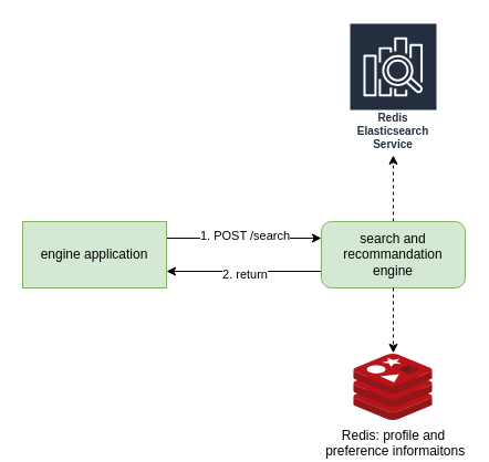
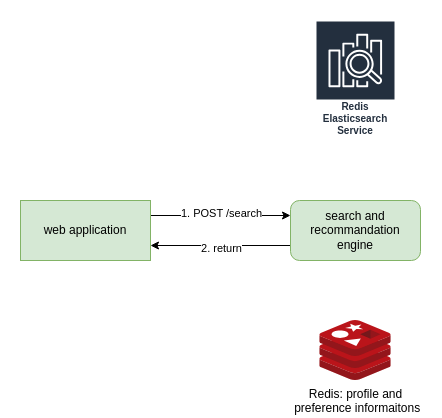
- <mxCell id="5" style="edgeStyle=orthogonalEdgeStyle;rounded=0;orthogonalLoop=1;jettySize=auto;html=1;dashed=1;" parent="1" source="8" target="9" edge="1"><mxGeometry relative="1" as="geometry" /></mxCell>
- <mxCell id="4" value="engine application" style="rounded=0;whiteSpace=wrap;html=1;fillColor=#d5e8d4;strokeColor=#82b366;" parent="1" vertex="1"><mxGeometry x="20" y="200" width="130" height="60" as="geometry" /></mxCell>
+ <mxCell id="4" value="web application" style="rounded=0;whiteSpace=wrap;html=1;fillColor=#d5e8d4;strokeColor=#82b366;" parent="1" vertex="1"><mxGeometry x="20" y="200" width="130" height="60" as="geometry" /></mxCell>
- <mxCell id="11" style="edgeStyle=orthogonalEdgeStyle;rounded=0;orthogonalLoop=1;jettySize=auto;html=1;entryX=0.5;entryY=-0.017;entryDx=0;entryDy=0;entryPerimeter=0;dashed=1;" parent="1" source="8" target="10" edge="1"><mxGeometry relative="1" as="geometry" /></mxCell>
